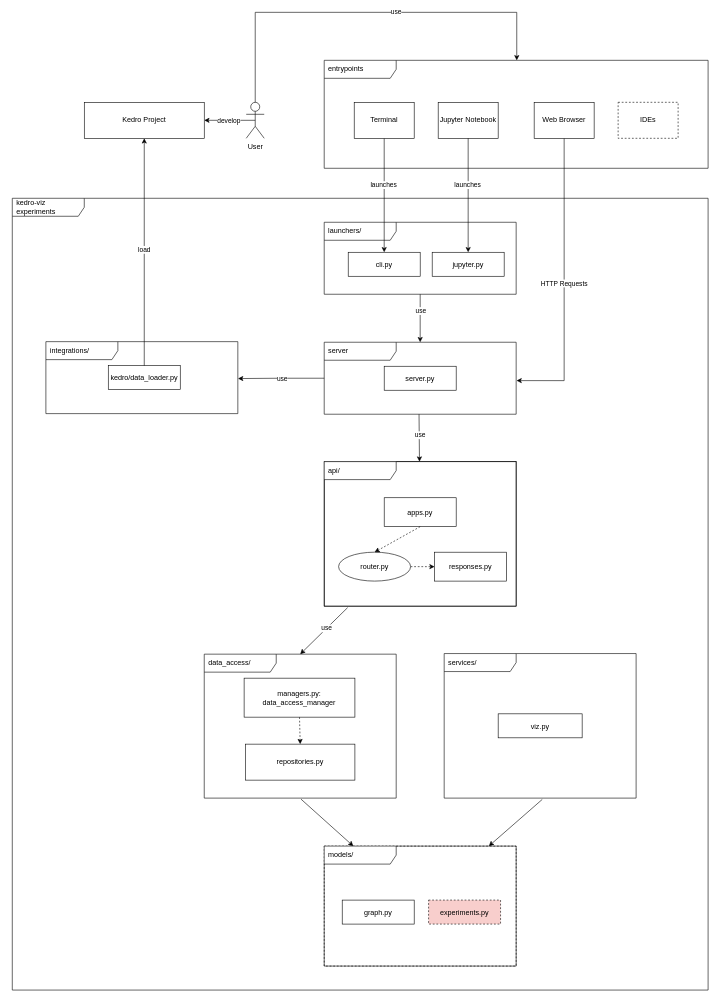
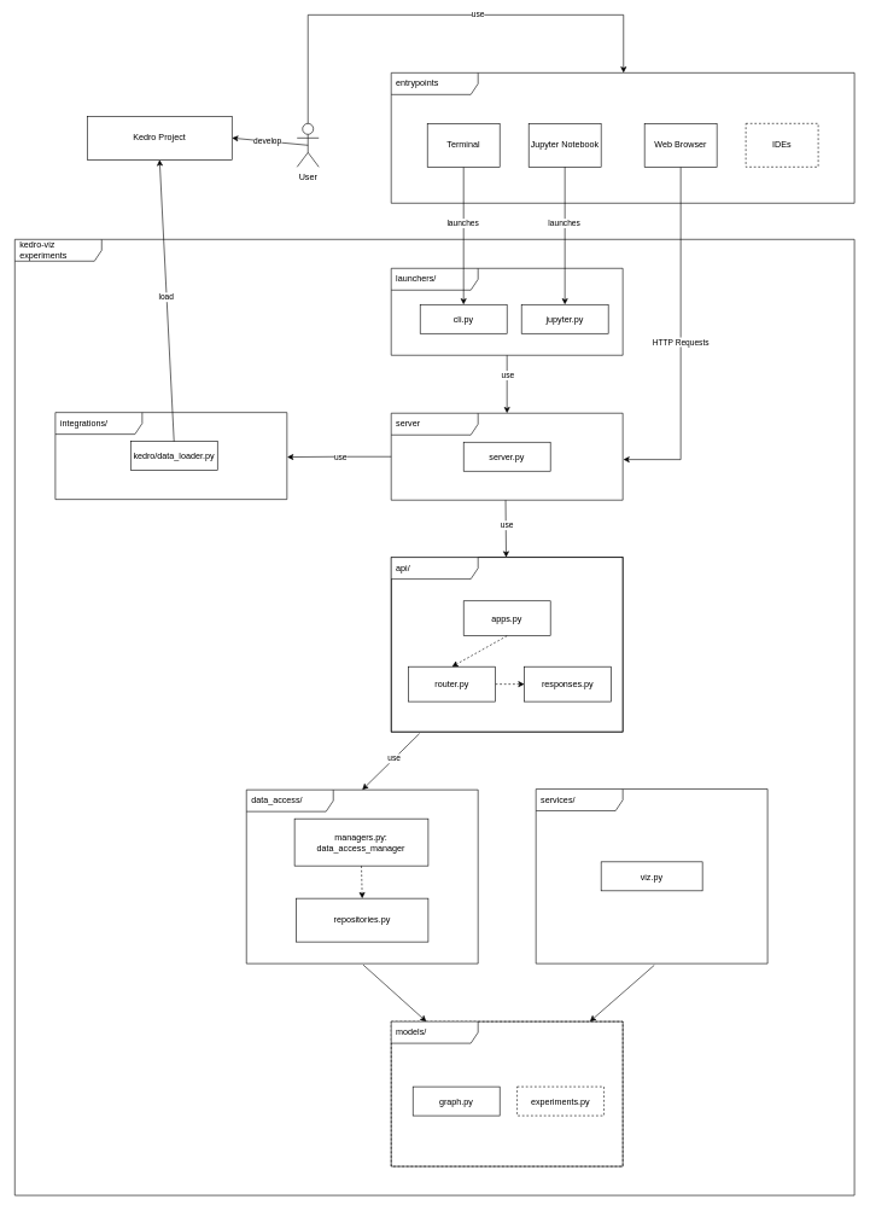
- <mxCell id="37" value="Kedro Project" style="rounded=0;whiteSpace=wrap;html=1;strokeColor=#000000;" parent="1" vertex="1"><mxGeometry x="140" y="170" width="200" height="60" as="geometry" /></mxCell>
+ <mxCell id="37" value="Kedro Project" style="rounded=0;whiteSpace=wrap;html=1;strokeColor=#000000;" parent="1" vertex="1"><mxGeometry x="120" y="160" width="200" height="60" as="geometry" /></mxCell>
- <mxCell id="20" value="router.py" style="ellipse;fontStyle=0;strokeColor=#000000;" parent="15" vertex="1"><mxGeometry x="24" y="150.995" width="120" height="48.2" as="geometry" /></mxCell>
+ <mxCell id="20" value="router.py" style="fontStyle=0;strokeColor=#000000;" parent="15" vertex="1"><mxGeometry x="24" y="150.995" width="120" height="48.2" as="geometry" /></mxCell>
- <mxCell id="27" value="experiments.py" style="fontStyle=0;dashed=1;strokeColor=#000000;fillColor=#f8cecc;" parent="24" vertex="1"><mxGeometry x="174" y="90" width="120" height="40.0" as="geometry" /></mxCell>
+ <mxCell id="27" value="experiments.py" style="fontStyle=0;dashed=1;strokeColor=#000000;" parent="24" vertex="1"><mxGeometry x="174" y="90" width="120" height="40.0" as="geometry" /></mxCell>
